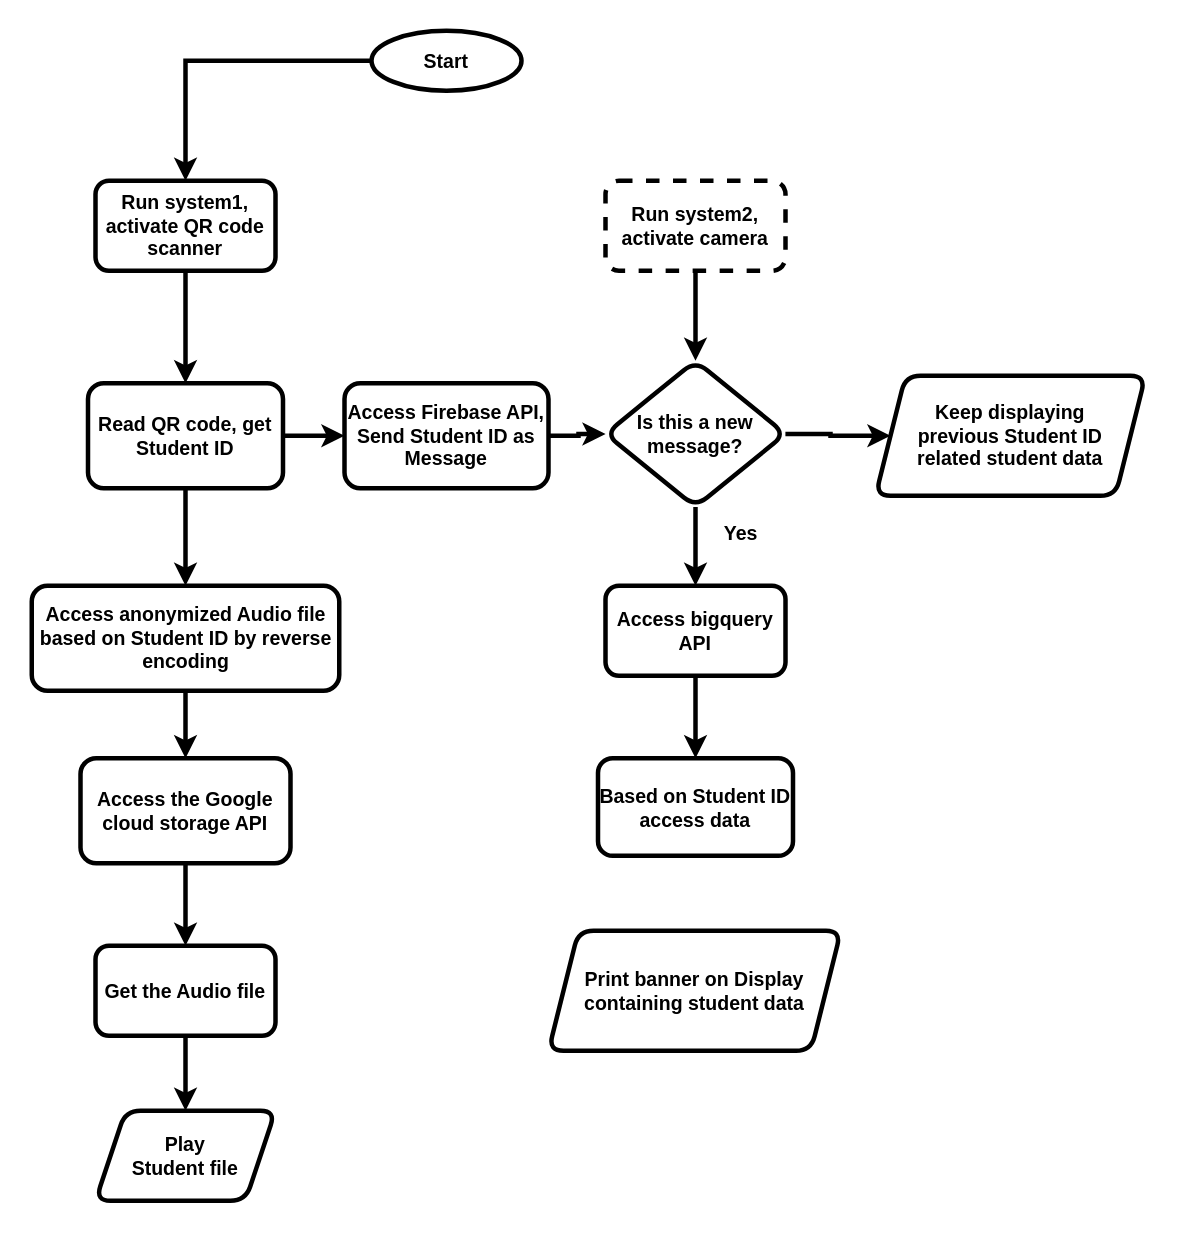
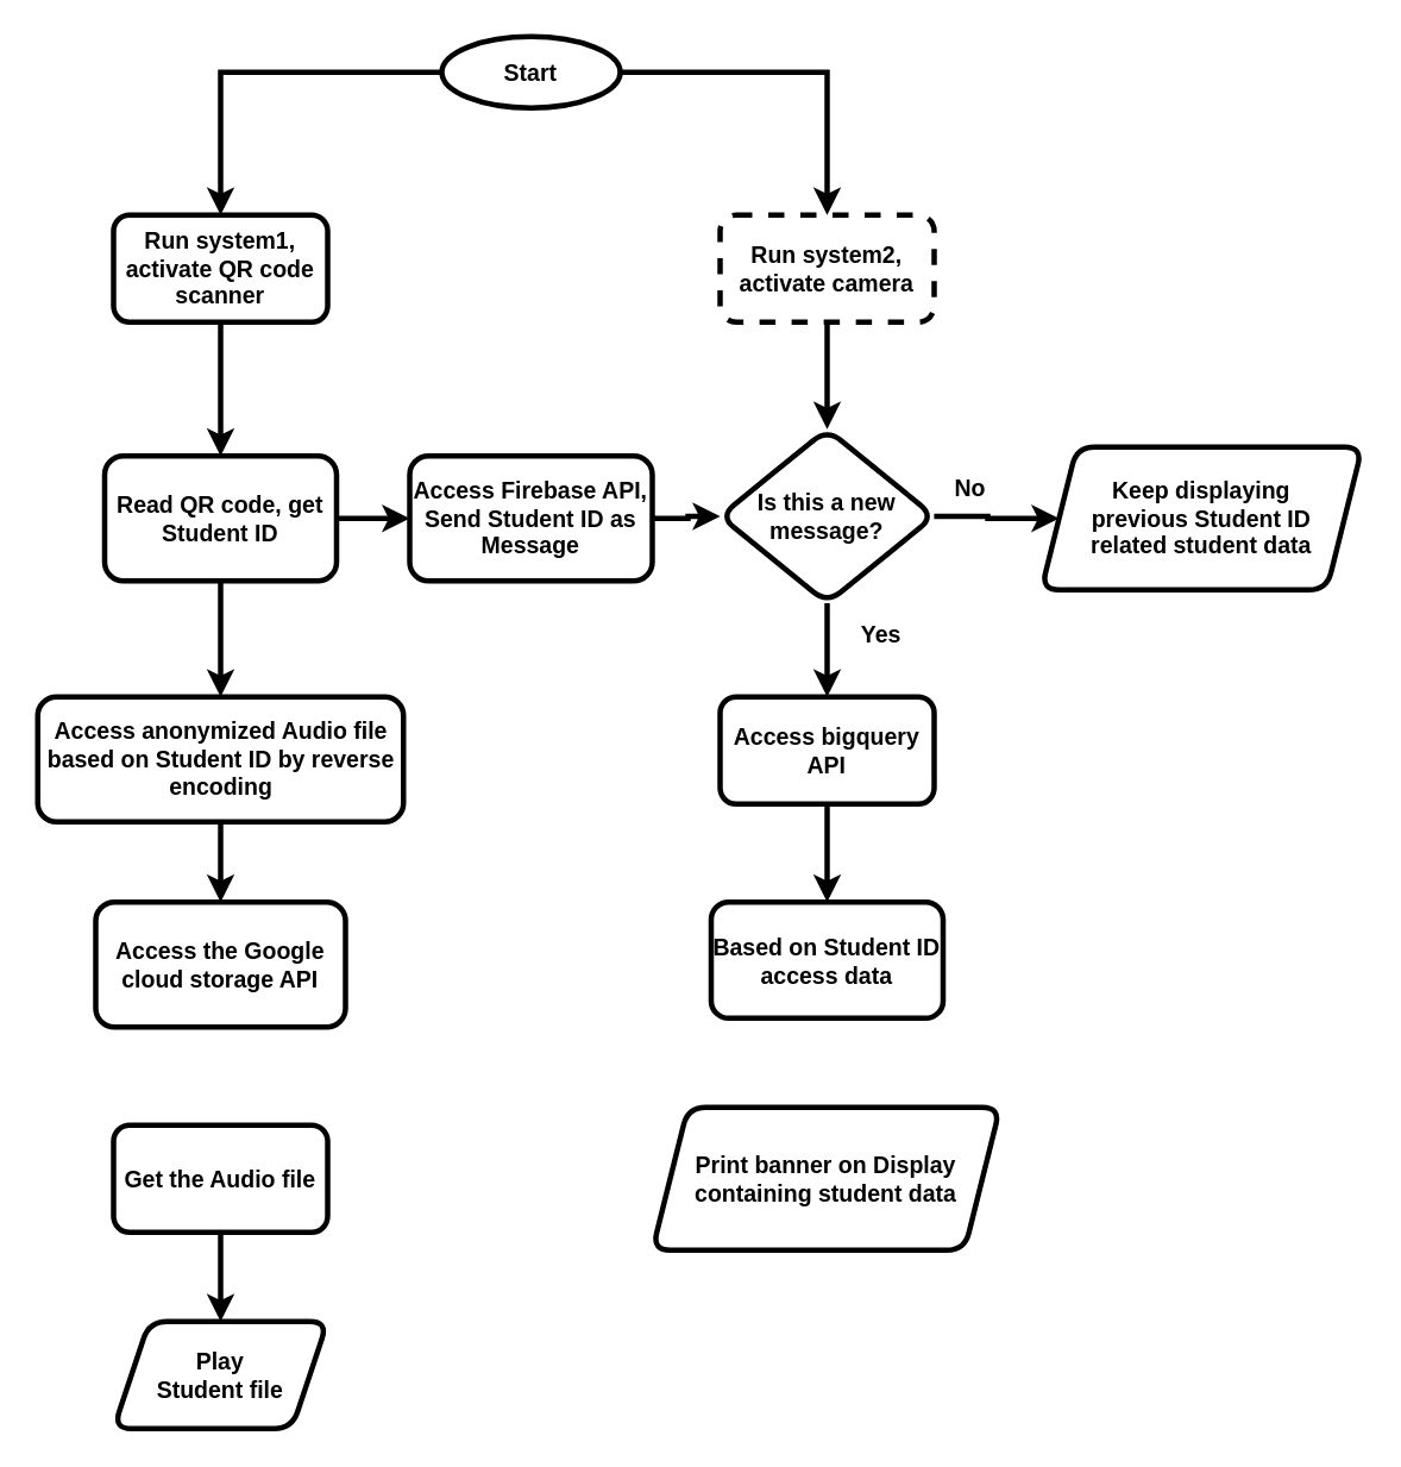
+ <mxCell id="21" value="" style="edgeStyle=elbowEdgeStyle;rounded=0;orthogonalLoop=1;jettySize=auto;html=1;entryX=0.5;entryY=0;entryDx=0;entryDy=0;strokeWidth=3;fontSize=13;fontStyle=1" parent="1" source="3" target="20" edge="1"><mxGeometry relative="1" as="geometry"><mxPoint x="123" y="30" as="sourcePoint" /><mxPoint x="123" y="120" as="targetPoint" /><Array as="points"><mxPoint x="463" y="80" /><mxPoint x="463" y="60" /><mxPoint x="433" y="60" /></Array></mxGeometry></mxCell>
+ <mxCell id="31" value="No" style="text;html=1;align=center;verticalAlign=middle;resizable=0;points=[];autosize=1;strokeColor=none;fillColor=none;strokeWidth=3;fontSize=13;fontStyle=1" parent="1" vertex="1"><mxGeometry x="523" y="258" width="40" height="30" as="geometry" /></mxCell>
- <mxCell id="12" value="" style="edgeStyle=orthogonalEdgeStyle;rounded=0;orthogonalLoop=1;jettySize=auto;html=1;strokeWidth=3;fontSize=13;fontStyle=1" parent="1" source="13" target="15" edge="1"><mxGeometry relative="1" as="geometry" /></mxCell>
